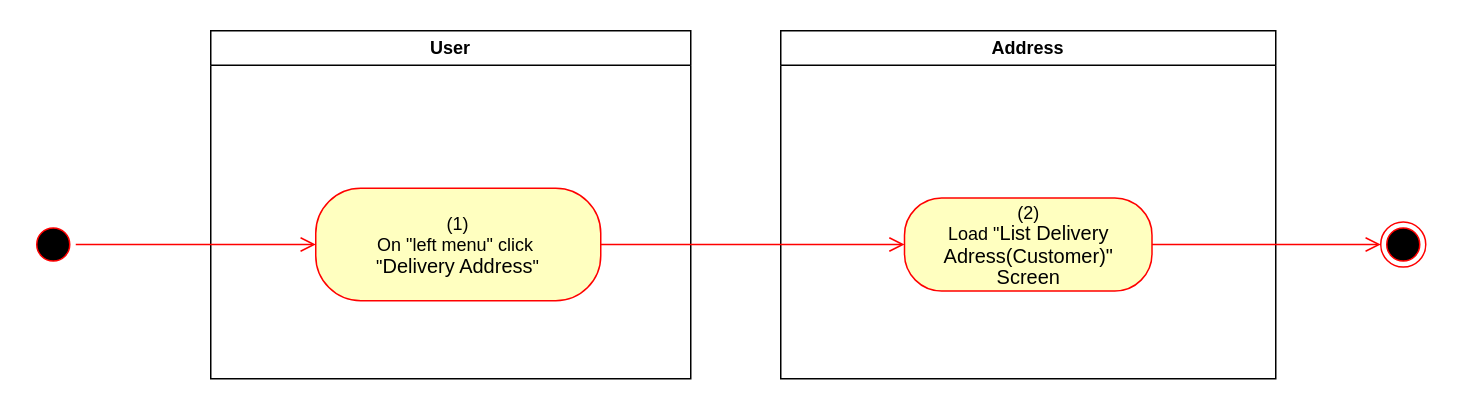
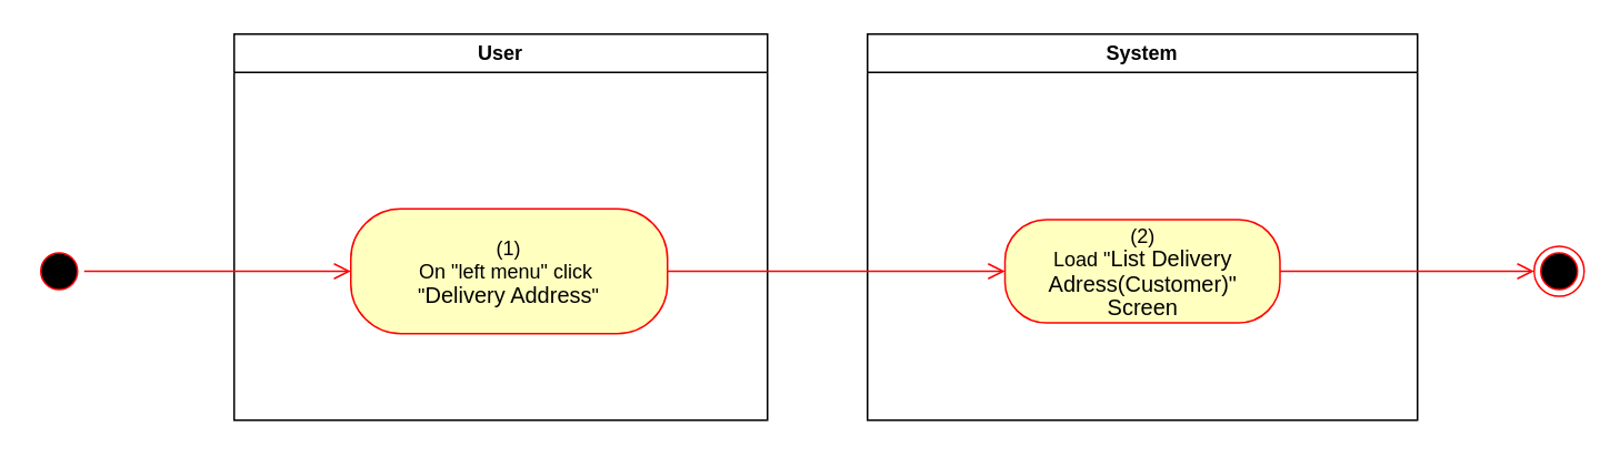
- <mxCell id="4" value="Address" style="swimlane;whiteSpace=wrap;startSize=23;" vertex="1" parent="1"><mxGeometry x="520" y="20" width="330" height="232" as="geometry" /></mxCell>
+ <mxCell id="4" value="System" style="swimlane;whiteSpace=wrap;startSize=23;" vertex="1" parent="1"><mxGeometry x="520" y="20" width="330" height="232" as="geometry" /></mxCell>
